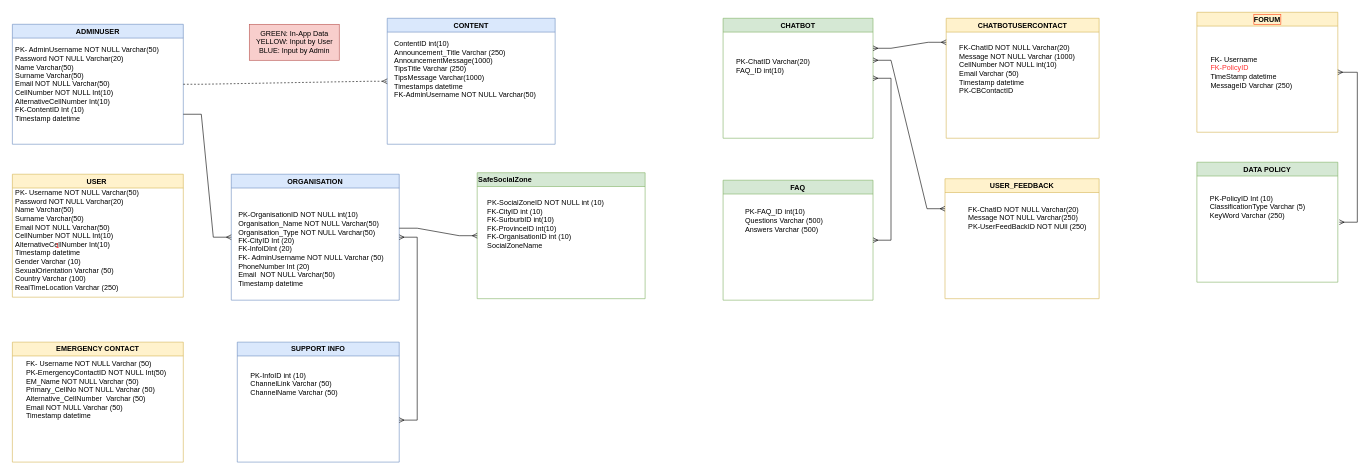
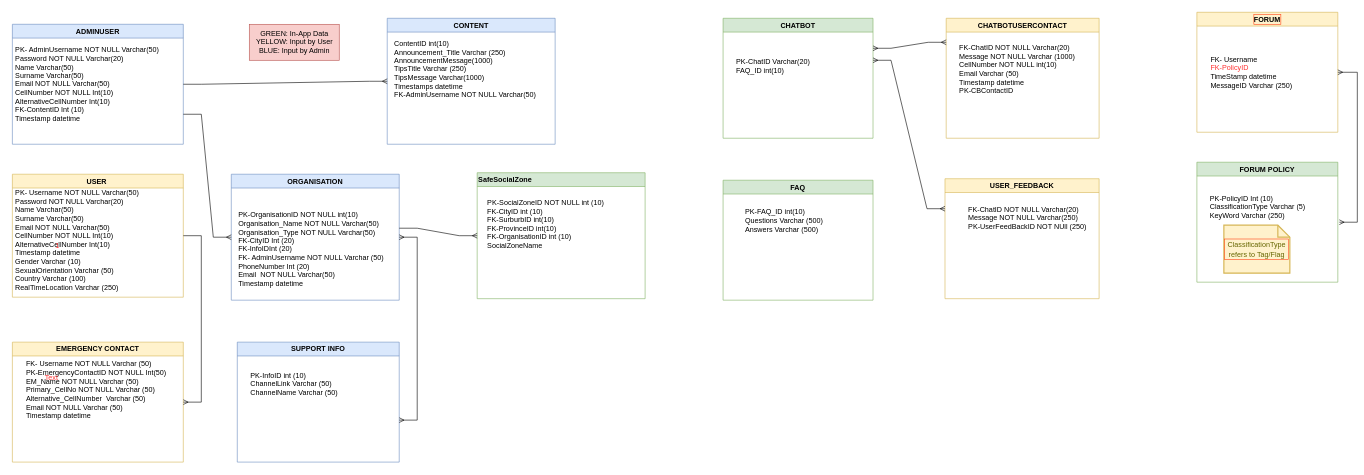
- <mxCell id="33" value="" style="edgeStyle=entityRelationEdgeStyle;fontSize=12;html=1;endArrow=ERmany;rounded=0;exitX=1;exitY=0.5;exitDx=0;exitDy=0;entryX=0;entryY=0.5;entryDx=0;entryDy=0;dashed=1;" parent="1" source="26" target="10" edge="1"><mxGeometry width="100" height="100" relative="1" as="geometry"><mxPoint x="355" y="290" as="sourcePoint" /><mxPoint x="1145" y="270" as="targetPoint" /></mxGeometry></mxCell>
+ <mxCell id="33" value="" style="edgeStyle=entityRelationEdgeStyle;fontSize=12;html=1;endArrow=ERmany;rounded=0;exitX=1;exitY=0.5;exitDx=0;exitDy=0;entryX=0;entryY=0.5;entryDx=0;entryDy=0;" parent="1" source="26" target="10" edge="1"><mxGeometry width="100" height="100" relative="1" as="geometry"><mxPoint x="355" y="290" as="sourcePoint" /><mxPoint x="1145" y="270" as="targetPoint" /></mxGeometry></mxCell>
- <mxCell id="14" value="DATA POLICY" style="swimlane;whiteSpace=wrap;html=1;fillColor=#d5e8d4;strokeColor=#82b366;align=center;" parent="1" vertex="1"><mxGeometry x="1995" y="270" width="235" height="200" as="geometry" /></mxCell>
+ <mxCell id="14" value="FORUM POLICY" style="swimlane;whiteSpace=wrap;html=1;fillColor=#d5e8d4;strokeColor=#82b366;align=center;" parent="1" vertex="1"><mxGeometry x="1995" y="270" width="235" height="200" as="geometry" /></mxCell>
- <mxCell id="37" value="" style="edgeStyle=entityRelationEdgeStyle;fontSize=12;html=1;endArrow=ERmany;startArrow=ERmany;rounded=0;entryX=1;entryY=0.5;entryDx=0;entryDy=0;exitX=1;exitY=0.5;exitDx=0;exitDy=0;" parent="1" source="22" target="12" edge="1"><mxGeometry width="100" height="100" relative="1" as="geometry"><mxPoint x="1345" y="310" as="sourcePoint" /><mxPoint x="1445" y="210" as="targetPoint" /></mxGeometry></mxCell>
+ <mxCell id="16" value="&lt;font style=&quot;font-size: 12px;&quot;&gt;ClassificationType refers to Tag/Flag&lt;/font&gt;" style="shape=note;strokeWidth=2;fontSize=14;size=20;whiteSpace=wrap;html=1;fillColor=#fff2cc;strokeColor=#d6b656;fontColor=#666600;labelBorderColor=#FF4719;" parent="14" vertex="1"><mxGeometry x="45" y="105" width="110.0" height="80" as="geometry" /></mxCell>
+ <mxCell id="32" value="" style="edgeStyle=entityRelationEdgeStyle;fontSize=12;html=1;endArrow=ERmany;rounded=0;exitX=1;exitY=0.5;exitDx=0;exitDy=0;entryX=1;entryY=0.5;entryDx=0;entryDy=0;" parent="1" source="2" target="20" edge="1"><mxGeometry width="100" height="100" relative="1" as="geometry"><mxPoint x="15" y="390" as="sourcePoint" /><mxPoint x="14" y="700" as="targetPoint" /></mxGeometry></mxCell>
+ <mxCell id="25" value="Text" style="text;html=1;align=center;verticalAlign=middle;resizable=0;points=[];autosize=1;strokeColor=none;fillColor=none;fontColor=#FF3333;" parent="1" vertex="1"><mxGeometry x="60" y="615" width="50" height="30" as="geometry" /></mxCell>
